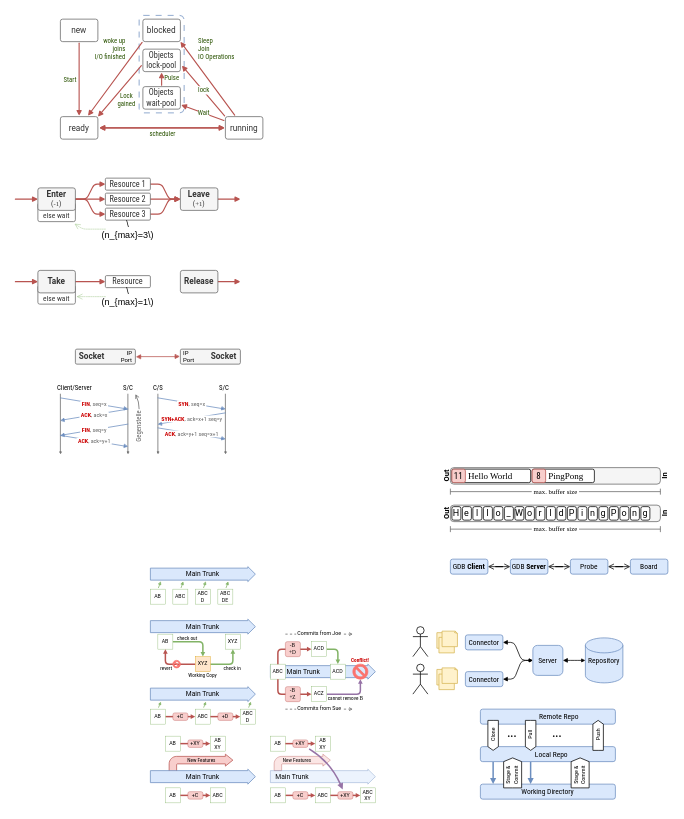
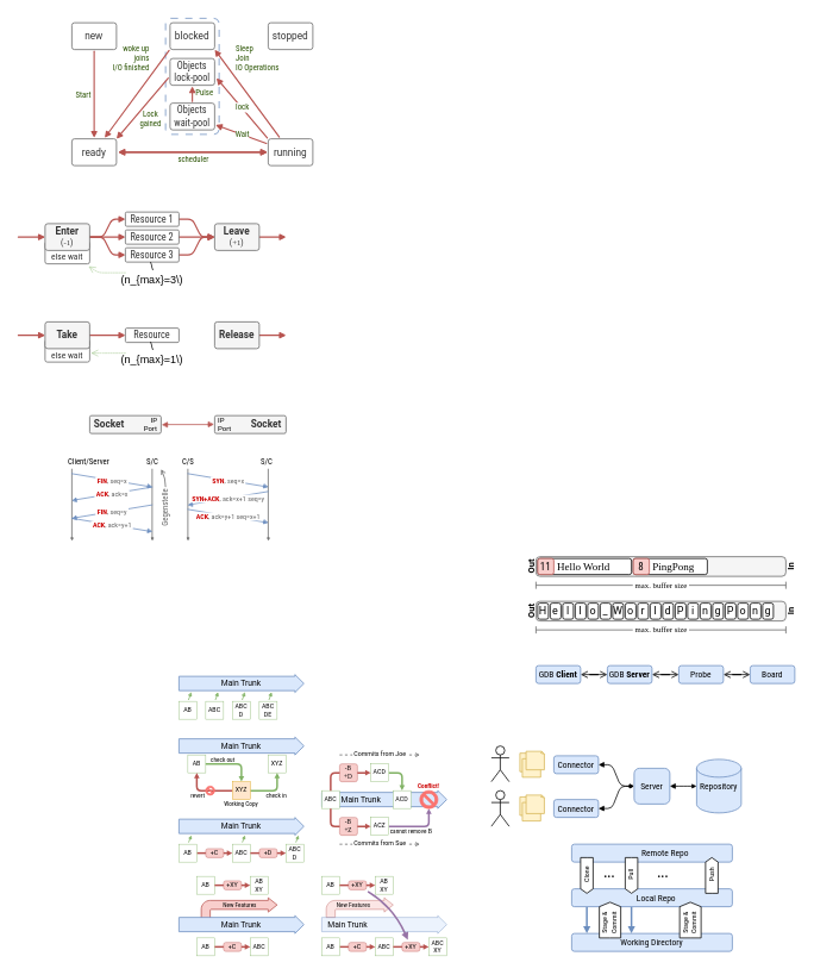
+ <mxCell id="20" value="stopped" style="rounded=1;whiteSpace=wrap;html=1;arcSize=10;fontFamily=Roboto;fontSource=https%3A%2F%2Ffonts.googleapis.com%2Fcss%3Ffamily%3DRoboto;fontSize=11;fillColor=default;fontColor=#333333;strokeColor=#666666;" parent="1" vertex="1"><mxGeometry x="300" y="25" width="50" height="30" as="geometry" /></mxCell>
